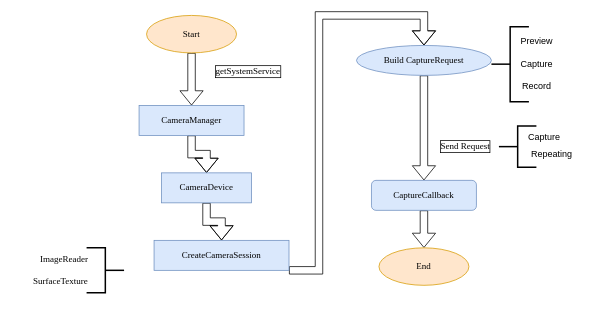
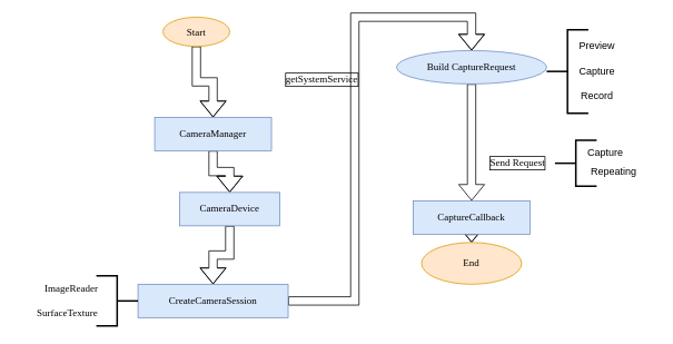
- <mxCell id="3" value="Start" style="ellipse;whiteSpace=wrap;html=1;fillColor=#ffe6cc;strokeColor=#d79b00;fontFamily=Times New Roman;" vertex="1" parent="1"><mxGeometry x="195" y="20" width="120" height="50" as="geometry" /></mxCell>
+ <mxCell id="3" value="Start" style="ellipse;whiteSpace=wrap;html=1;fillColor=#ffe6cc;strokeColor=#d79b00;fontFamily=Times New Roman;" vertex="1" parent="1"><mxGeometry x="195" y="20" width="80" height="35" as="geometry" /></mxCell>
- <mxCell id="15" value="getSystemService" style="text;html=1;align=center;verticalAlign=middle;resizable=0;points=[];autosize=1;strokeColor=none;fillColor=none;fontFamily=Times New Roman;labelBorderColor=#000000;" vertex="1" parent="1"><mxGeometry x="260" y="80" width="140" height="30" as="geometry" /></mxCell>
+ <mxCell id="15" value="getSystemService" style="text;html=1;align=center;verticalAlign=middle;resizable=0;points=[];autosize=1;strokeColor=none;fillColor=none;fontFamily=Times New Roman;labelBorderColor=#000000;" vertex="1" parent="1"><mxGeometry x="315" y="80" width="140" height="30" as="geometry" /></mxCell>
- <mxCell id="13" value="CaptureCallback" style="whiteSpace=wrap;html=1;fillColor=#dae8fc;strokeColor=#6c8ebf;fontFamily=Times New Roman;rounded=1;" vertex="1" parent="1"><mxGeometry x="495" y="240" width="140" height="40" as="geometry" /></mxCell>
+ <mxCell id="13" value="CaptureCallback" style="whiteSpace=wrap;html=1;fillColor=#dae8fc;strokeColor=#6c8ebf;fontFamily=Times New Roman;" vertex="1" parent="1"><mxGeometry x="495" y="240" width="140" height="40" as="geometry" /></mxCell>
- <mxCell id="9" value="CreateCameraSession" style="whiteSpace=wrap;html=1;fillColor=#dae8fc;strokeColor=#6c8ebf;fontFamily=Times New Roman;" vertex="1" parent="1"><mxGeometry x="205" y="320" width="180" height="40" as="geometry" /></mxCell>
+ <mxCell id="9" value="CreateCameraSession" style="whiteSpace=wrap;html=1;fillColor=#dae8fc;strokeColor=#6c8ebf;fontFamily=Times New Roman;" vertex="1" parent="1"><mxGeometry x="165" y="340" width="180" height="40" as="geometry" /></mxCell>
- <mxCell id="14" value="End" style="ellipse;whiteSpace=wrap;html=1;fillColor=#ffe6cc;strokeColor=#d79b00;fontFamily=Times New Roman;" vertex="1" parent="1"><mxGeometry x="505" y="330" width="120" height="50" as="geometry" /></mxCell>
+ <mxCell id="14" value="End" style="ellipse;whiteSpace=wrap;html=1;fillColor=#ffe6cc;strokeColor=#d79b00;fontFamily=Times New Roman;" vertex="1" parent="1"><mxGeometry x="505" y="290" width="120" height="50" as="geometry" /></mxCell>
